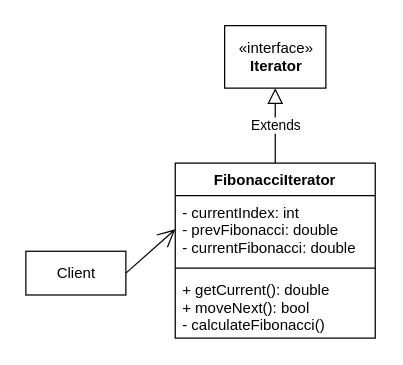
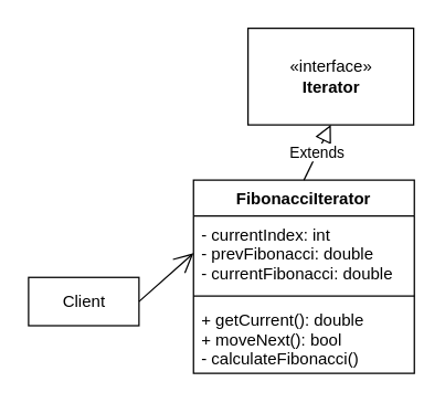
- <mxCell id="6" value="«interface»&lt;br&gt;&lt;b&gt;Iterator&lt;/b&gt;" style="html=1;" vertex="1" parent="1"><mxGeometry x="179" y="20" width="81" height="50" as="geometry" /></mxCell>
+ <mxCell id="6" value="«interface»&lt;br&gt;&lt;b&gt;Iterator&lt;/b&gt;" style="html=1;" vertex="1" parent="1"><mxGeometry x="179" y="20" width="120" height="70" as="geometry" /></mxCell>
